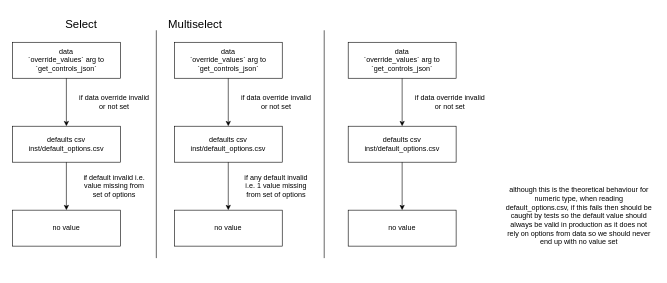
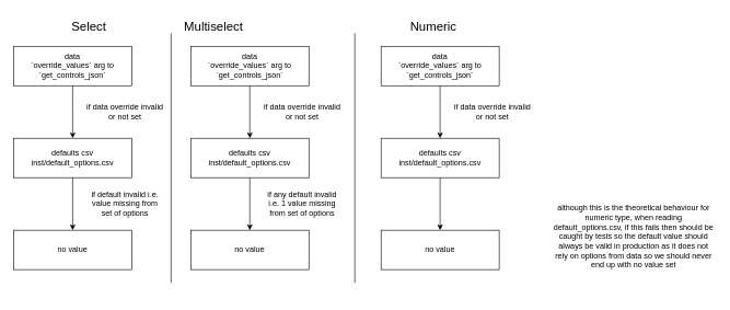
+ <mxCell id="19" value="&lt;font style=&quot;font-size: 19px&quot;&gt;Numeric&lt;/font&gt;" style="text;html=1;strokeColor=none;fillColor=none;align=center;verticalAlign=middle;whiteSpace=wrap;rounded=0;" parent="1" vertex="1"><mxGeometry x="615" y="20" width="90" height="40" as="geometry" /></mxCell>
